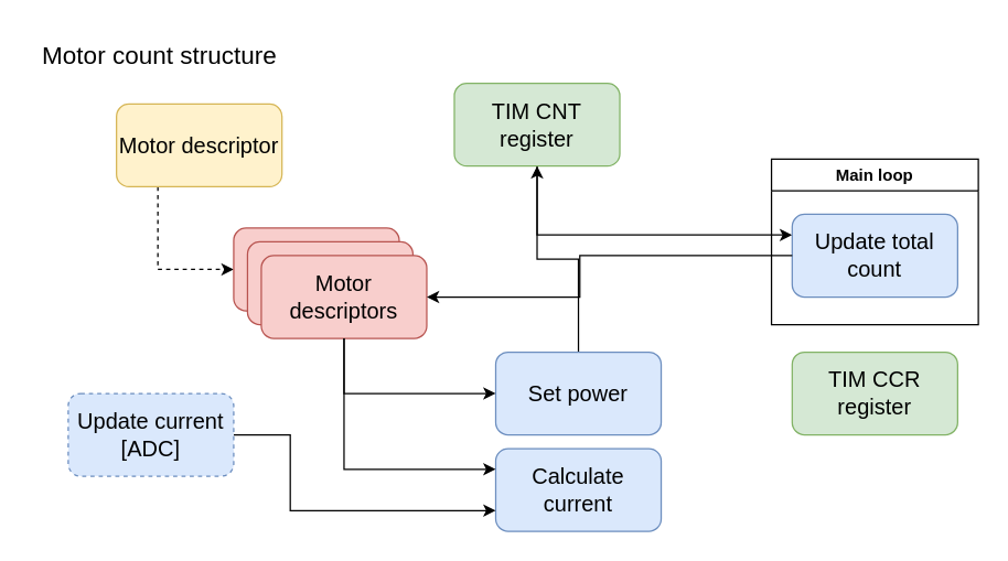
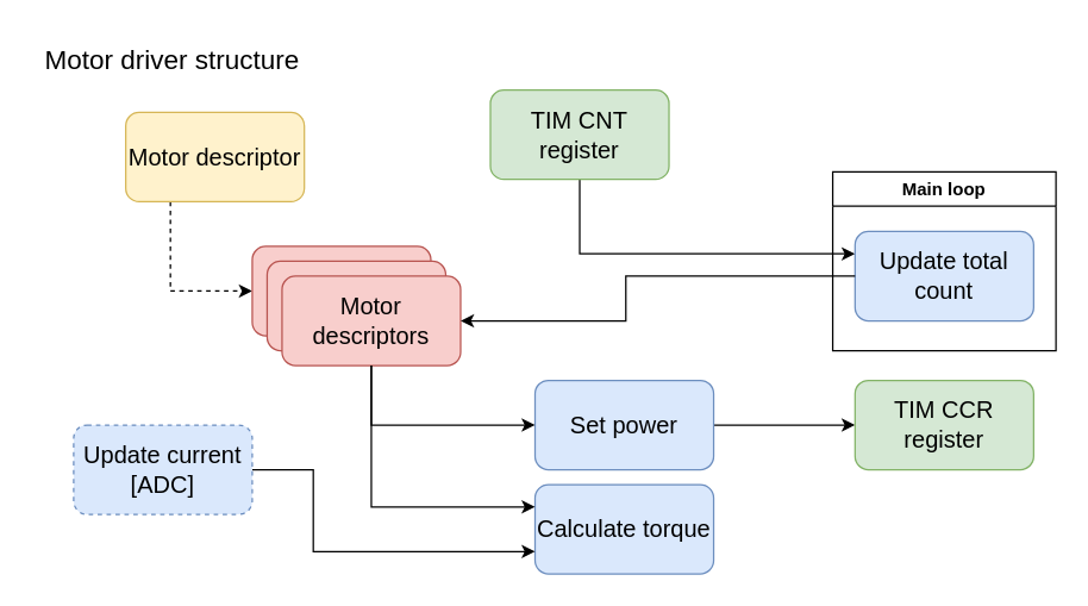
- <mxCell id="2" value="Motor count structure" style="text;html=1;align=center;verticalAlign=middle;resizable=0;points=[];autosize=1;strokeColor=none;fillColor=none;fontSize=18;" vertex="1" parent="1"><mxGeometry x="20" y="20" width="190" height="40" as="geometry" /></mxCell>
+ <mxCell id="2" value="Motor driver structure" style="text;html=1;align=center;verticalAlign=middle;resizable=0;points=[];autosize=1;strokeColor=none;fillColor=none;fontSize=18;" vertex="1" parent="1"><mxGeometry x="20" y="20" width="190" height="40" as="geometry" /></mxCell>
- <mxCell id="14" value="" style="edgeStyle=orthogonalEdgeStyle;rounded=0;orthogonalLoop=1;jettySize=auto;html=1;" edge="1" parent="1" source="15" target="10"><mxGeometry relative="1" as="geometry" /></mxCell>
+ <mxCell id="14" value="" style="edgeStyle=orthogonalEdgeStyle;rounded=0;orthogonalLoop=1;jettySize=auto;html=1;" edge="1" parent="1" source="15" target="17"><mxGeometry relative="1" as="geometry" /></mxCell>
- <mxCell id="18" value="Calculate current" style="rounded=1;whiteSpace=wrap;html=1;fillColor=#dae8fc;strokeColor=#6c8ebf;fontSize=16;" vertex="1" parent="1"><mxGeometry x="359" y="325" width="120" height="60" as="geometry" /></mxCell>
+ <mxCell id="18" value="Calculate torque" style="rounded=1;whiteSpace=wrap;html=1;fillColor=#dae8fc;strokeColor=#6c8ebf;fontSize=16;" vertex="1" parent="1"><mxGeometry x="359" y="325" width="120" height="60" as="geometry" /></mxCell>
